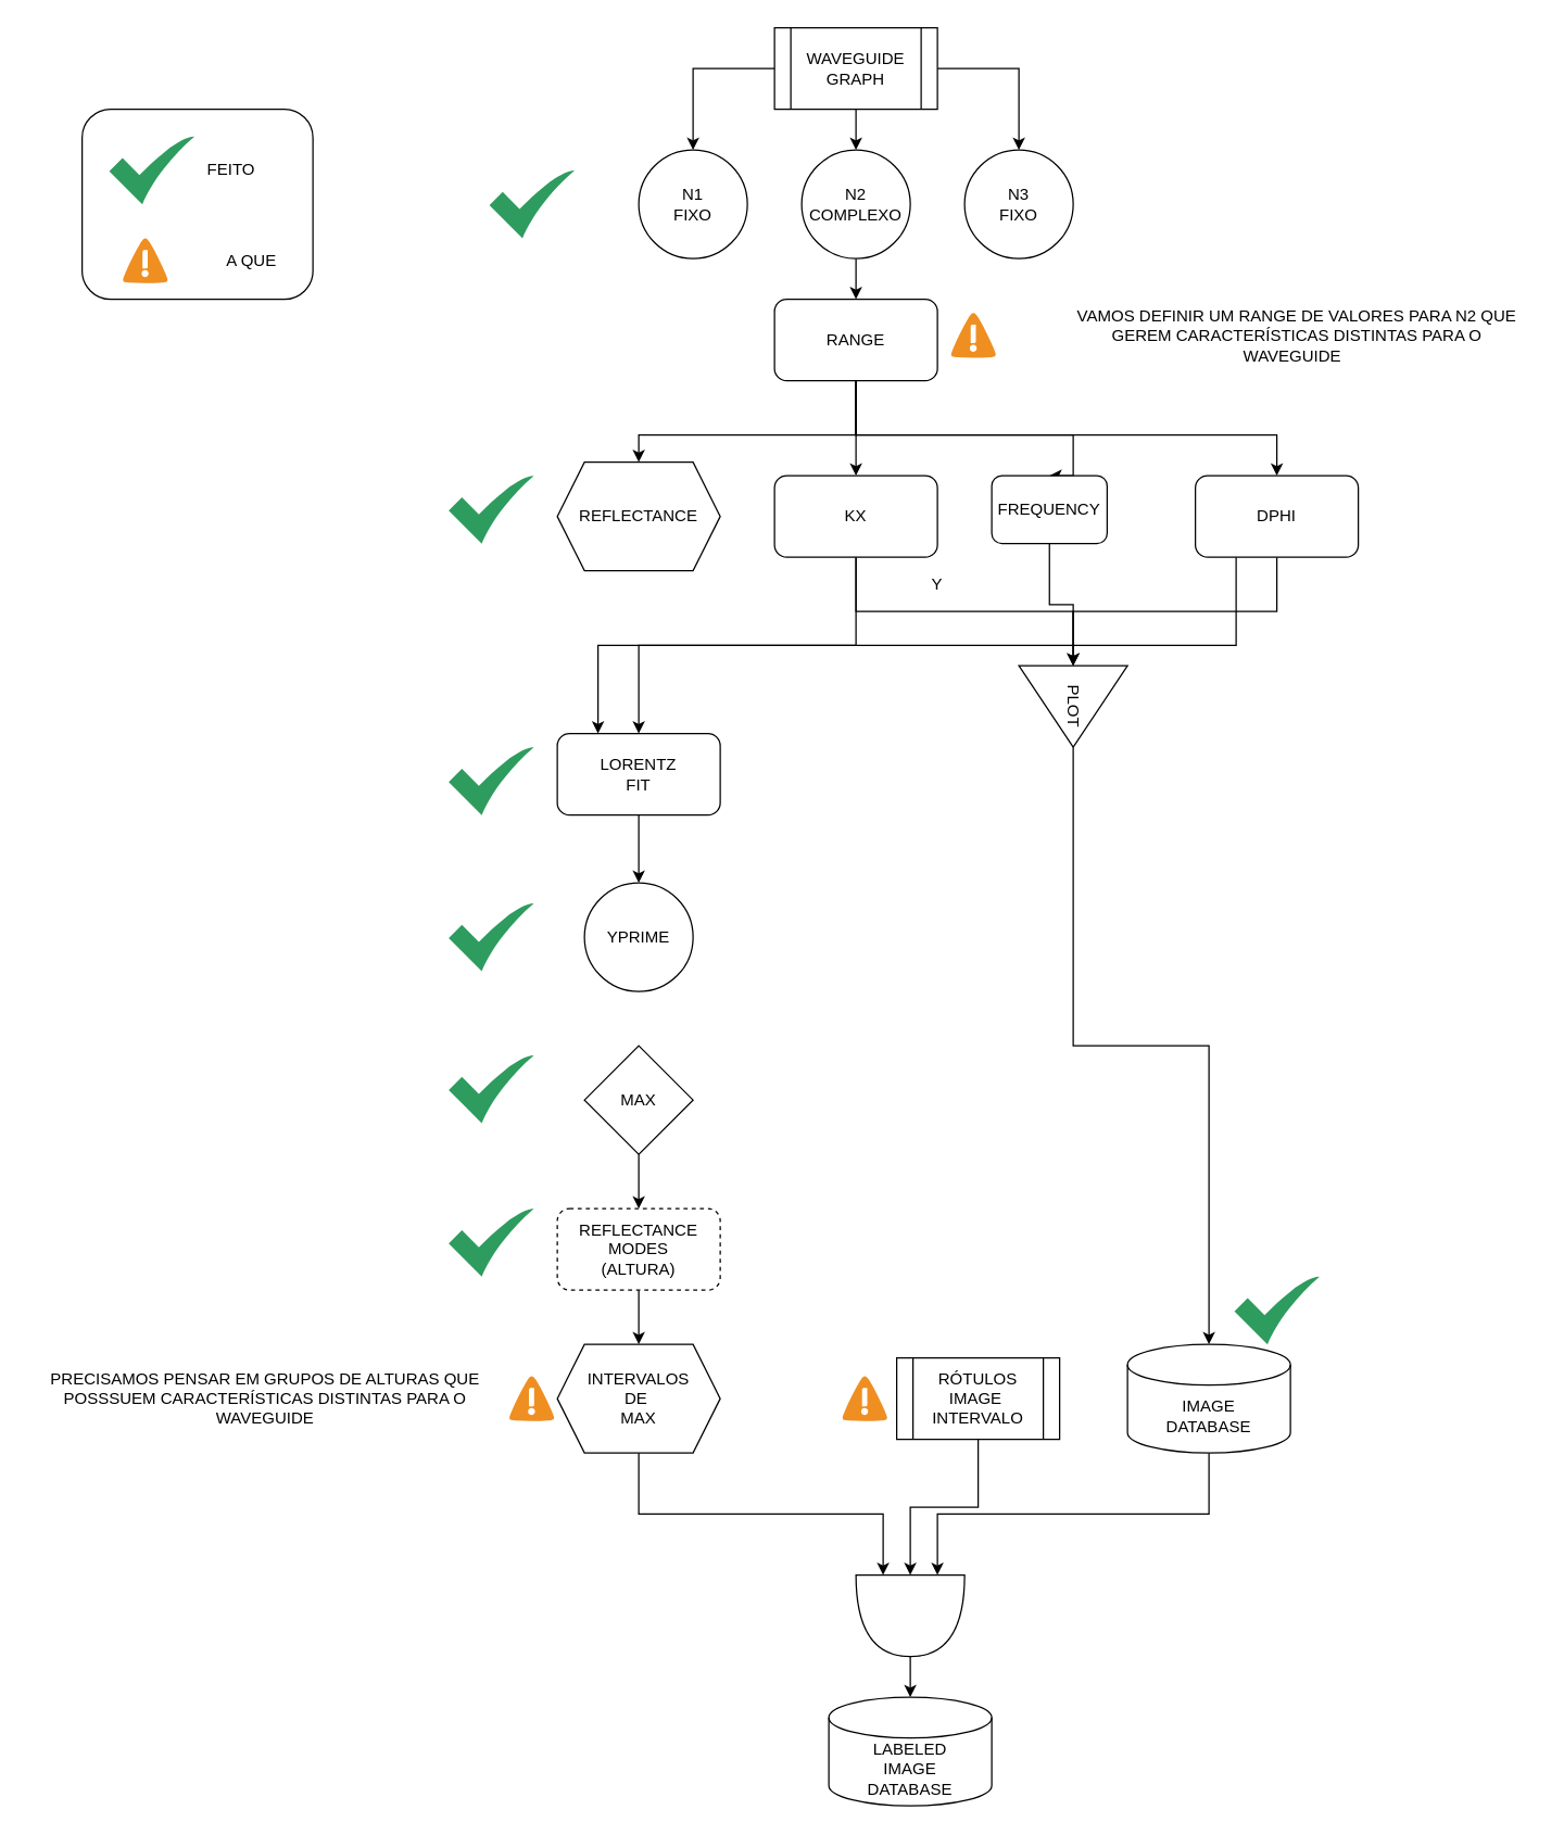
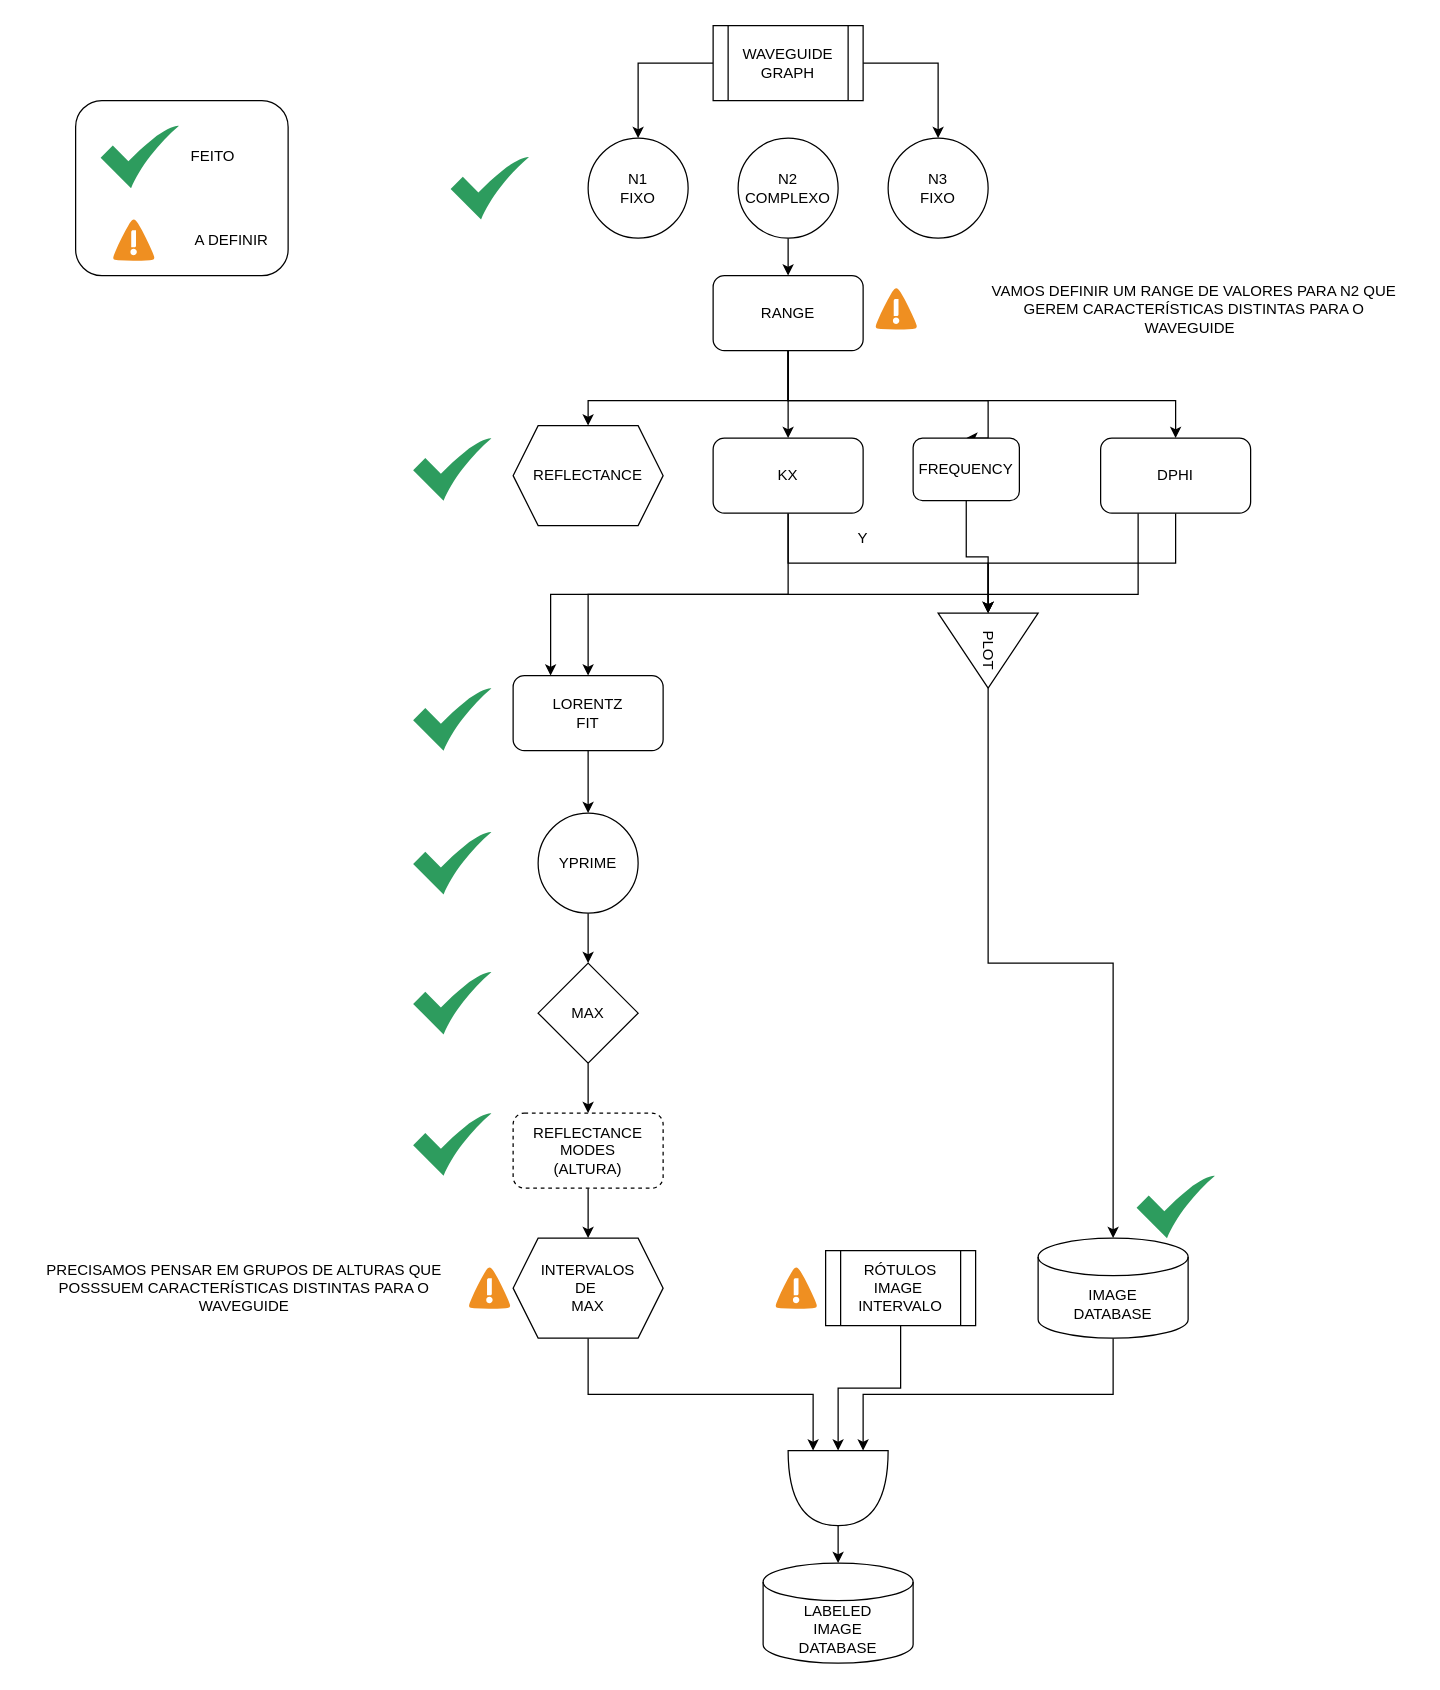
- <mxCell id="6" style="edgeStyle=orthogonalEdgeStyle;rounded=0;orthogonalLoop=1;jettySize=auto;html=1;exitX=0.5;exitY=1;exitDx=0;exitDy=0;entryX=0.5;entryY=0;entryDx=0;entryDy=0;" edge="1" parent="1" source="7" target="10"><mxGeometry relative="1" as="geometry" /></mxCell>
- <mxCell id="58" value="A QUE" style="text;html=1;strokeColor=none;fillColor=none;align=center;verticalAlign=middle;whiteSpace=wrap;rounded=0;" vertex="1" parent="1"><mxGeometry x="150" y="181.6" width="70" height="20" as="geometry" /></mxCell>
+ <mxCell id="58" value="A DEFINIR" style="text;html=1;strokeColor=none;fillColor=none;align=center;verticalAlign=middle;whiteSpace=wrap;rounded=0;" vertex="1" parent="1"><mxGeometry x="150" y="181.6" width="70" height="20" as="geometry" /></mxCell>
+ <mxCell id="33" value="" style="edgeStyle=orthogonalEdgeStyle;rounded=0;orthogonalLoop=1;jettySize=auto;html=1;" edge="1" parent="1" source="34" target="36"><mxGeometry relative="1" as="geometry" /></mxCell>
